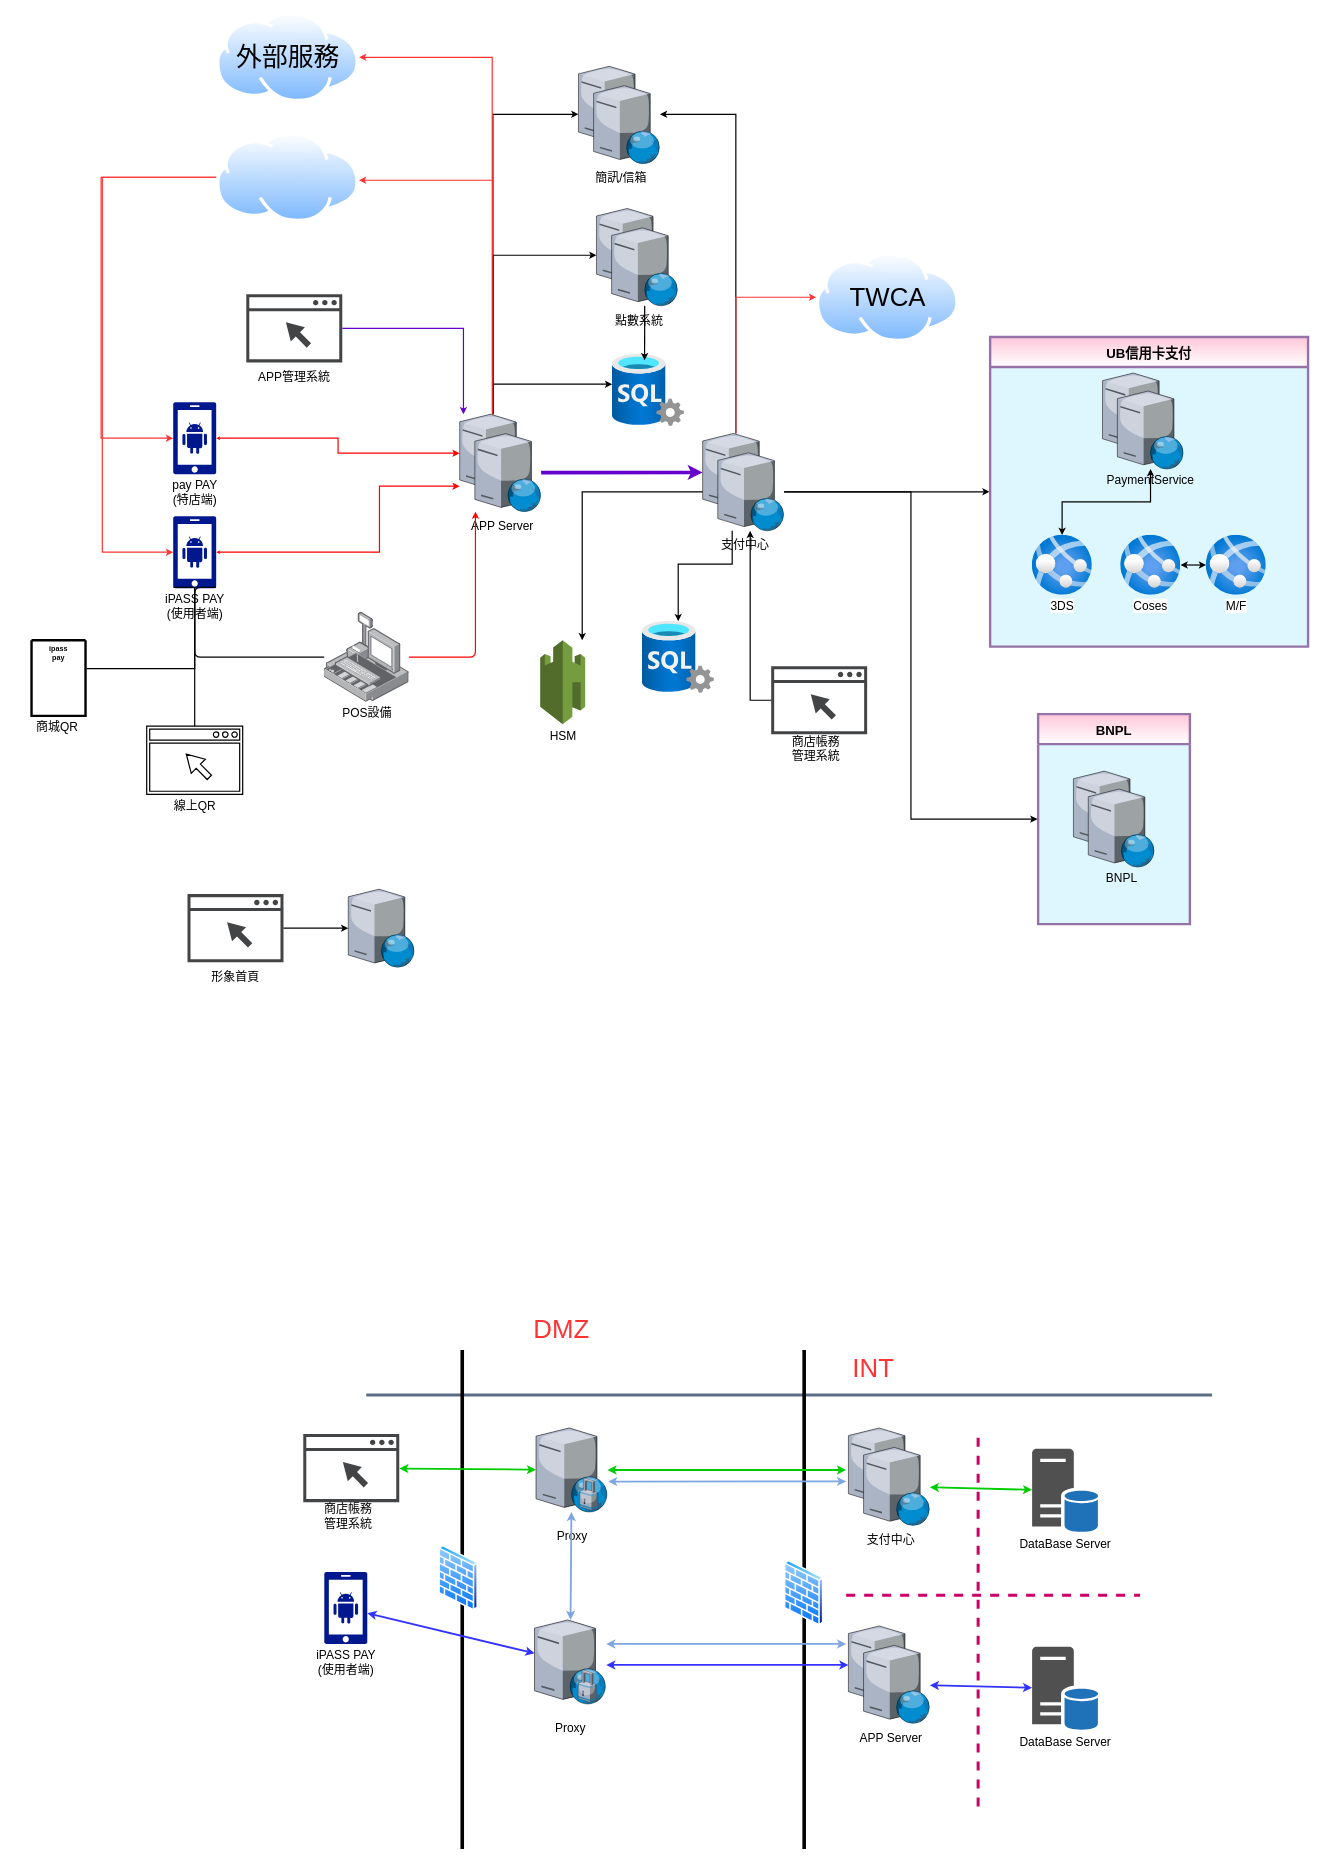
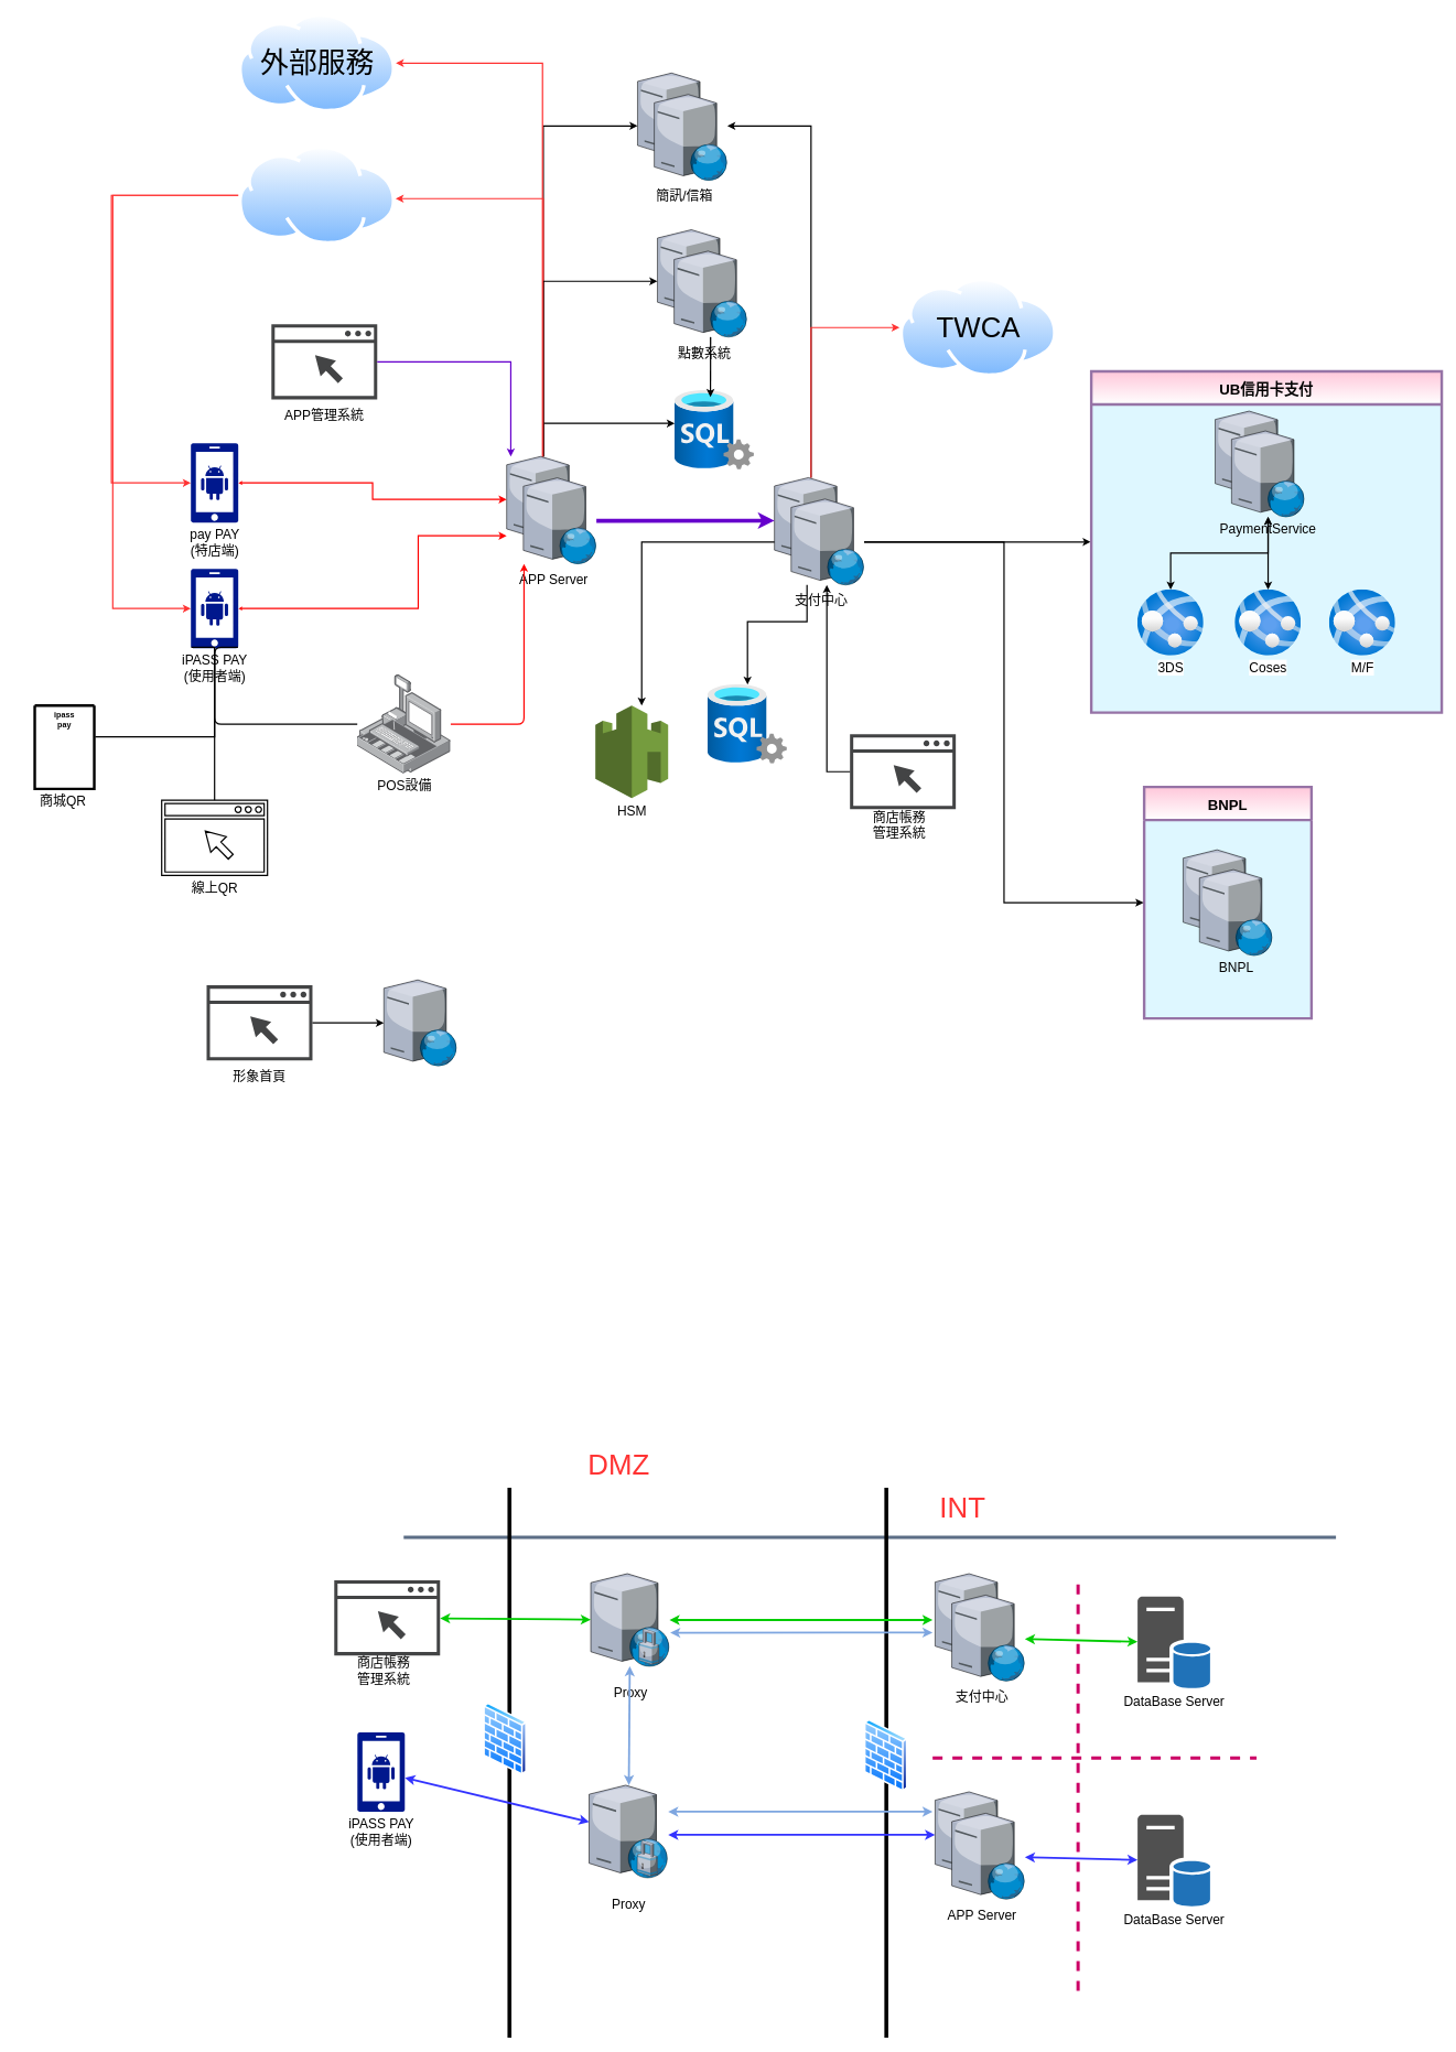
- <mxCell id="51" style="edgeStyle=orthogonalEdgeStyle;rounded=0;orthogonalLoop=1;jettySize=auto;html=1;fontSize=22;startArrow=classic;startFill=1;endArrow=classic;endFill=1;strokeWidth=2;" parent="50" source="52" target="55" edge="1"><mxGeometry relative="1" as="geometry" /></mxCell>
+ <mxCell id="51" style="edgeStyle=orthogonalEdgeStyle;rounded=0;orthogonalLoop=1;jettySize=auto;html=1;fontSize=22;startArrow=classic;startFill=1;endArrow=classic;endFill=1;strokeWidth=2;" parent="50" source="52" target="57" edge="1"><mxGeometry relative="1" as="geometry" /></mxCell>
- <mxCell id="25" value="&lt;font style=&quot;font-size: 20px&quot;&gt;HSM&lt;/font&gt;" style="outlineConnect=0;dashed=0;verticalLabelPosition=bottom;verticalAlign=top;align=center;html=1;shape=mxgraph.aws3.cloudhsm;fillColor=#759C3E;gradientColor=none;strokeWidth=2;" parent="1" vertex="1"><mxGeometry x="900" y="1066.8" width="75" height="140" as="geometry" /></mxCell>
+ <mxCell id="25" value="&lt;font style=&quot;font-size: 20px&quot;&gt;HSM&lt;/font&gt;" style="outlineConnect=0;dashed=0;verticalLabelPosition=bottom;verticalAlign=top;align=center;html=1;shape=mxgraph.aws3.cloudhsm;fillColor=#759C3E;gradientColor=none;strokeWidth=2;" parent="1" vertex="1"><mxGeometry x="900" y="1066.8" width="110" height="140" as="geometry" /></mxCell>
